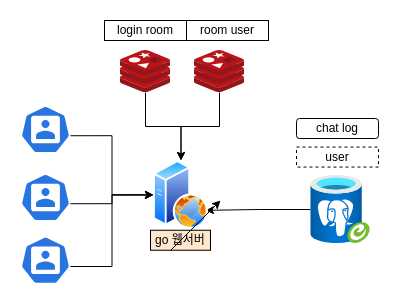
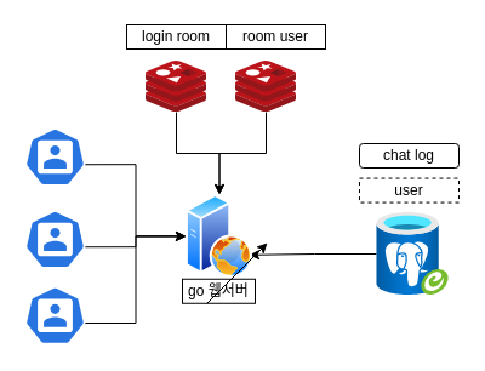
- <mxCell id="6" value="go 웹서버" style="rounded=0;whiteSpace=wrap;html=1;fillColor=#ffe6cc;" vertex="1" parent="1"><mxGeometry x="150" y="229.75" width="60" height="20" as="geometry" /></mxCell>
+ <mxCell id="6" value="go 웹서버" style="rounded=0;whiteSpace=wrap;html=1;" vertex="1" parent="1"><mxGeometry x="150" y="229.75" width="60" height="20" as="geometry" /></mxCell>
